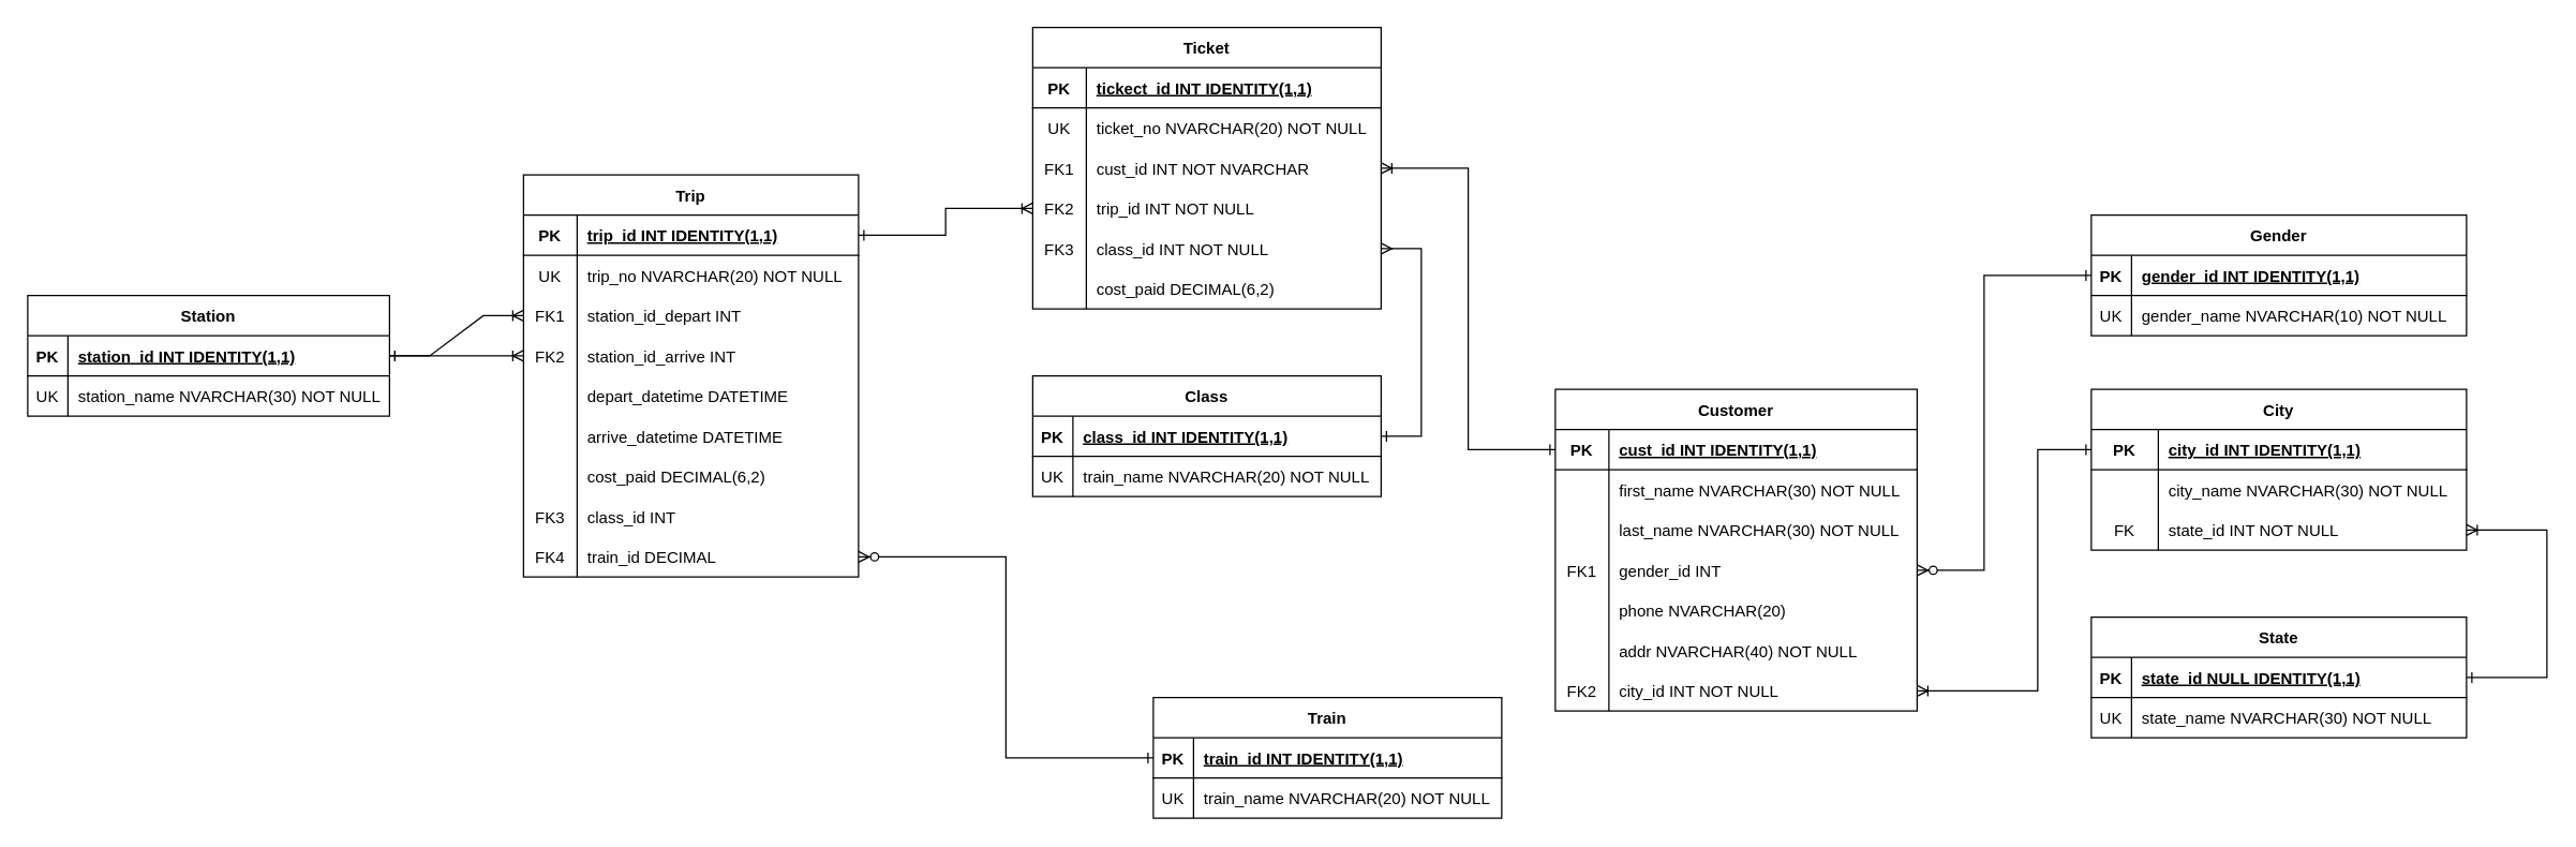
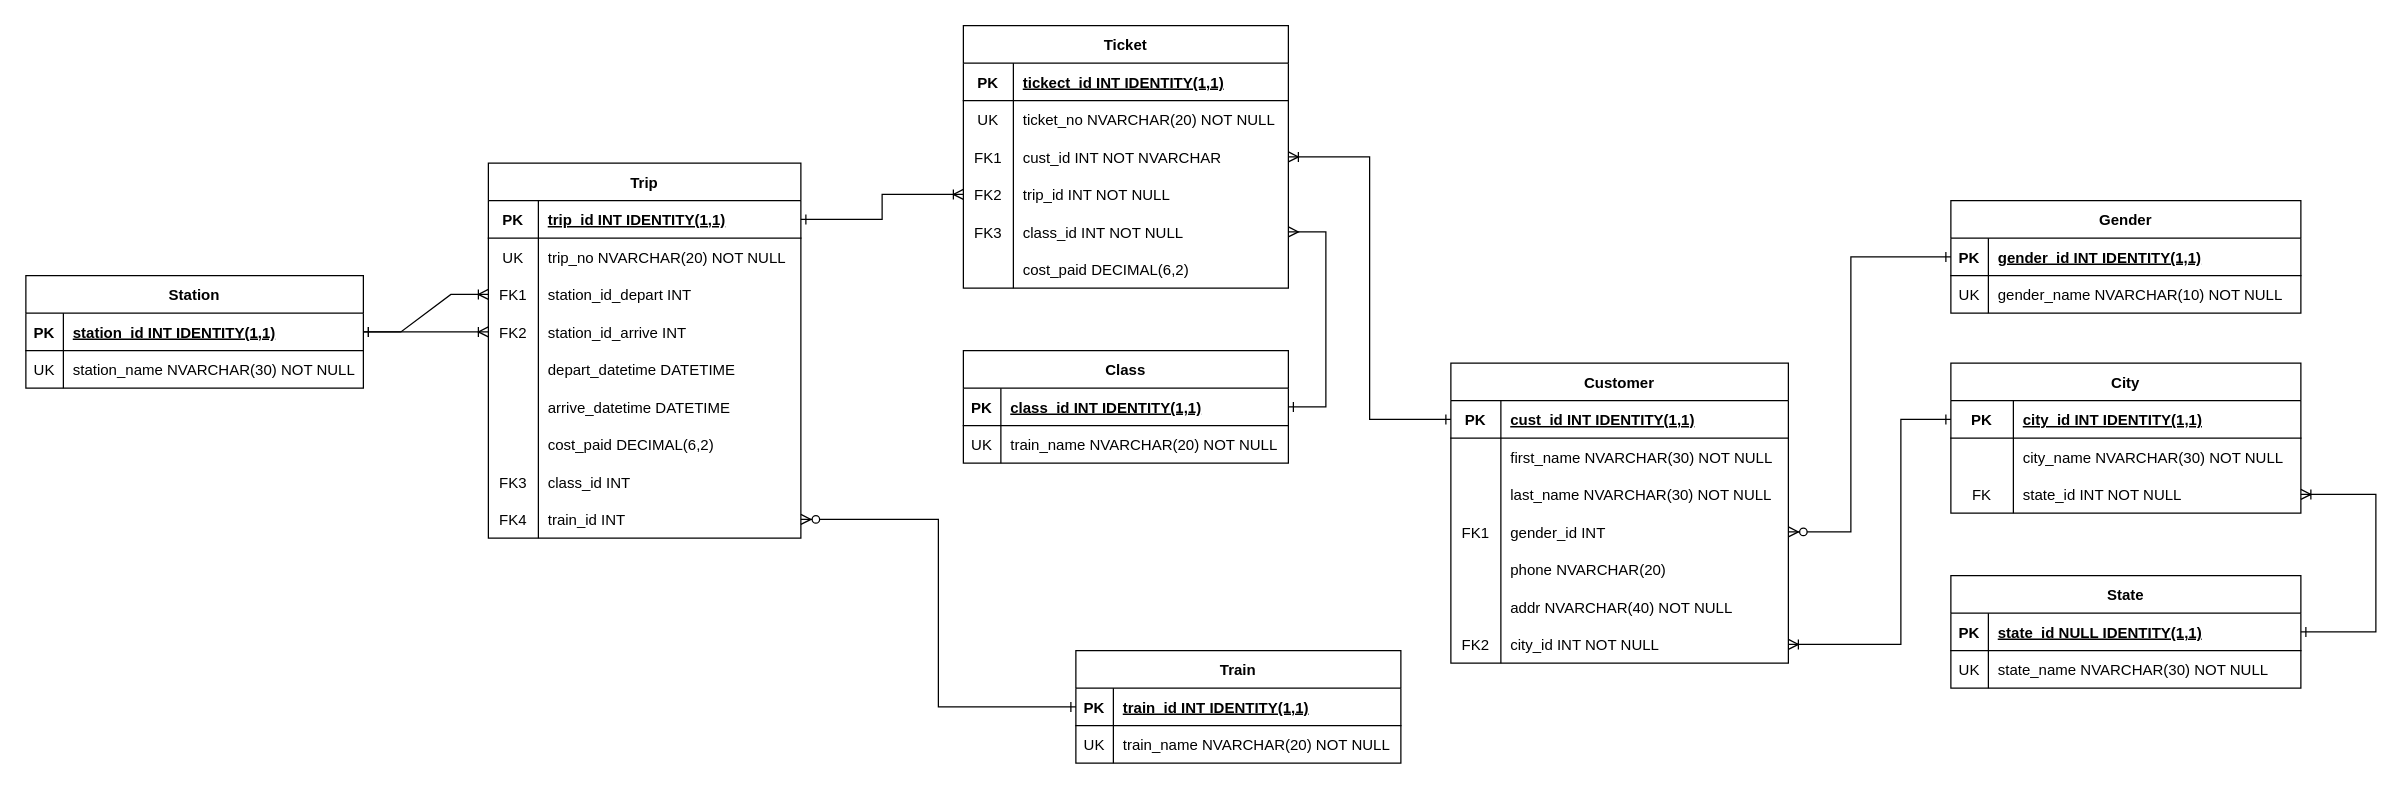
- <mxCell id="78" value="train_id DECIMAL" style="shape=partialRectangle;connectable=0;fillColor=none;top=0;left=0;bottom=0;right=0;align=left;spacingLeft=6;overflow=hidden;fontStyle=0" parent="76" vertex="1"><mxGeometry x="40" width="210" height="30" as="geometry"><mxRectangle width="210" height="30" as="alternateBounds" /></mxGeometry></mxCell>
+ <mxCell id="78" value="train_id INT" style="shape=partialRectangle;connectable=0;fillColor=none;top=0;left=0;bottom=0;right=0;align=left;spacingLeft=6;overflow=hidden;fontStyle=0" parent="76" vertex="1"><mxGeometry x="40" width="210" height="30" as="geometry"><mxRectangle width="210" height="30" as="alternateBounds" /></mxGeometry></mxCell>
